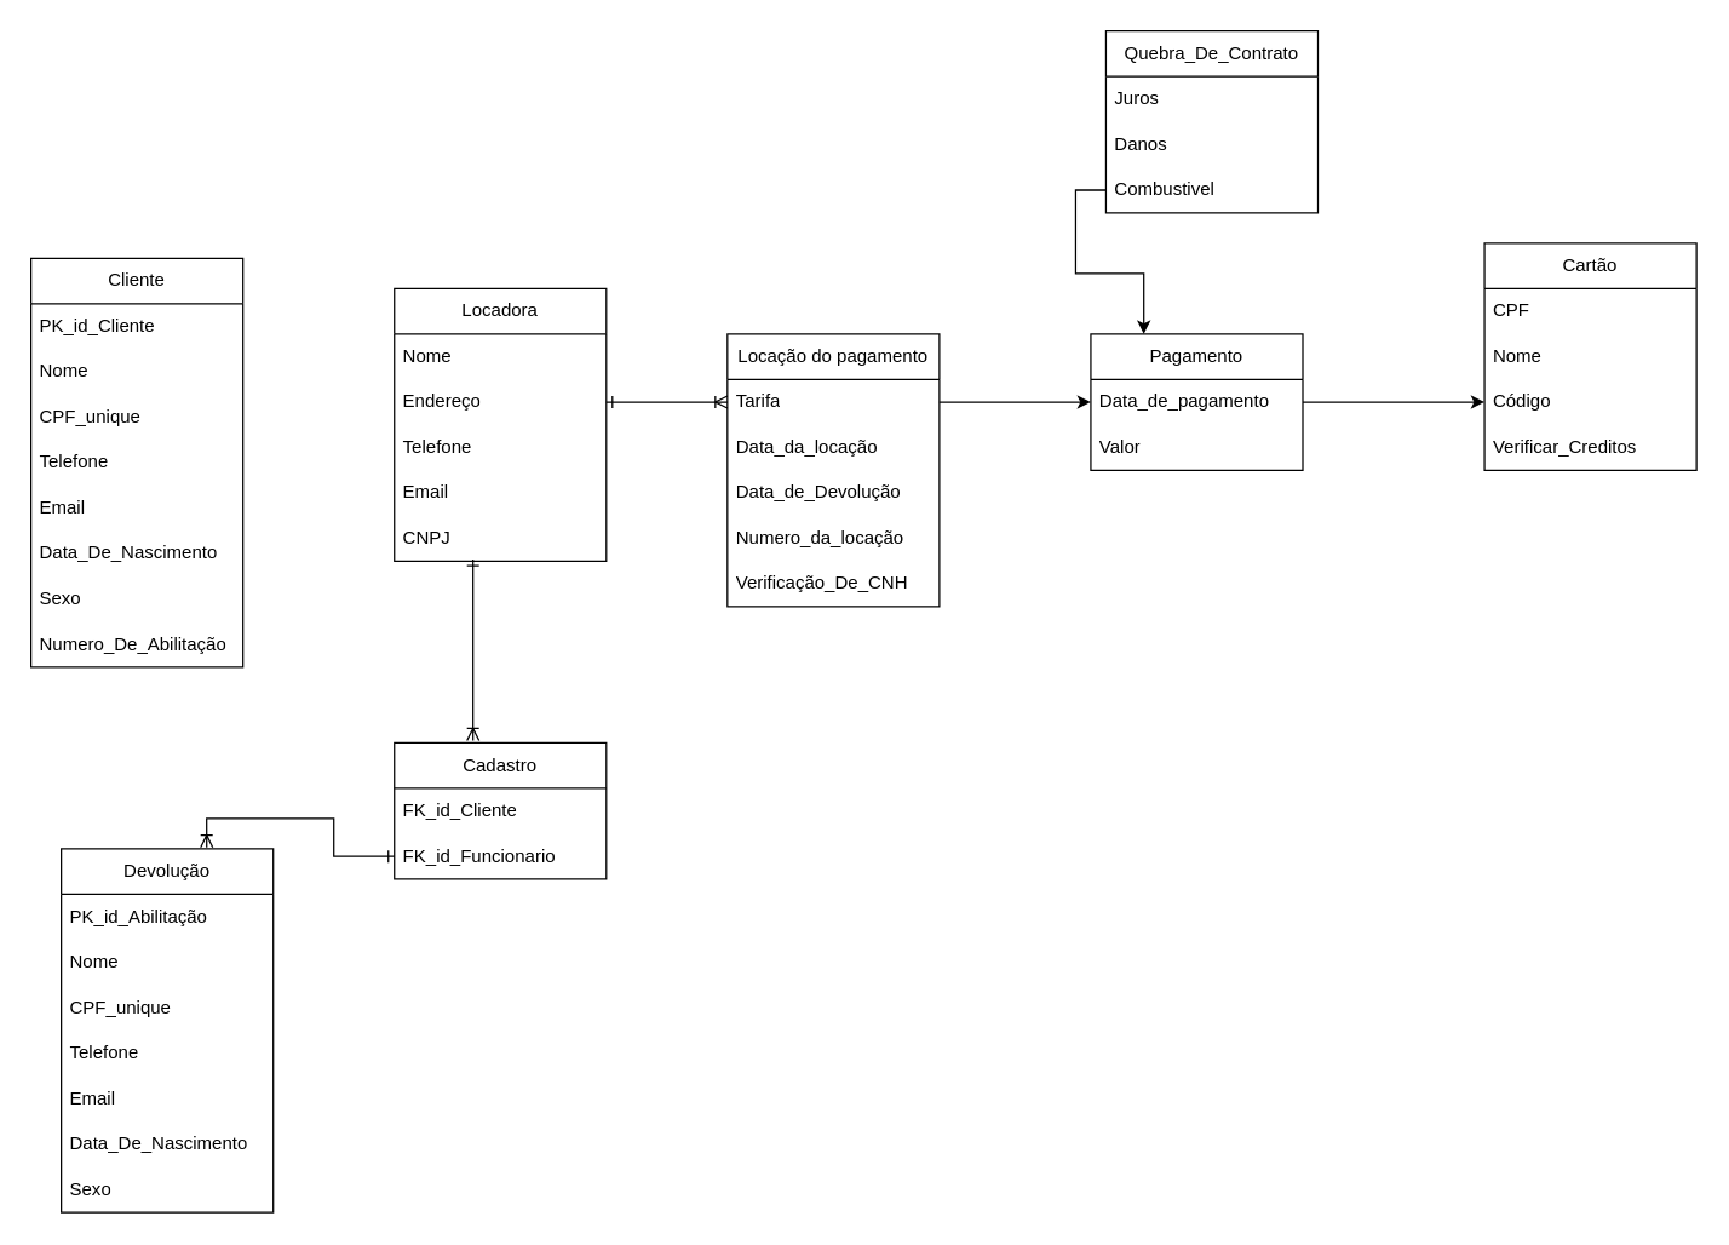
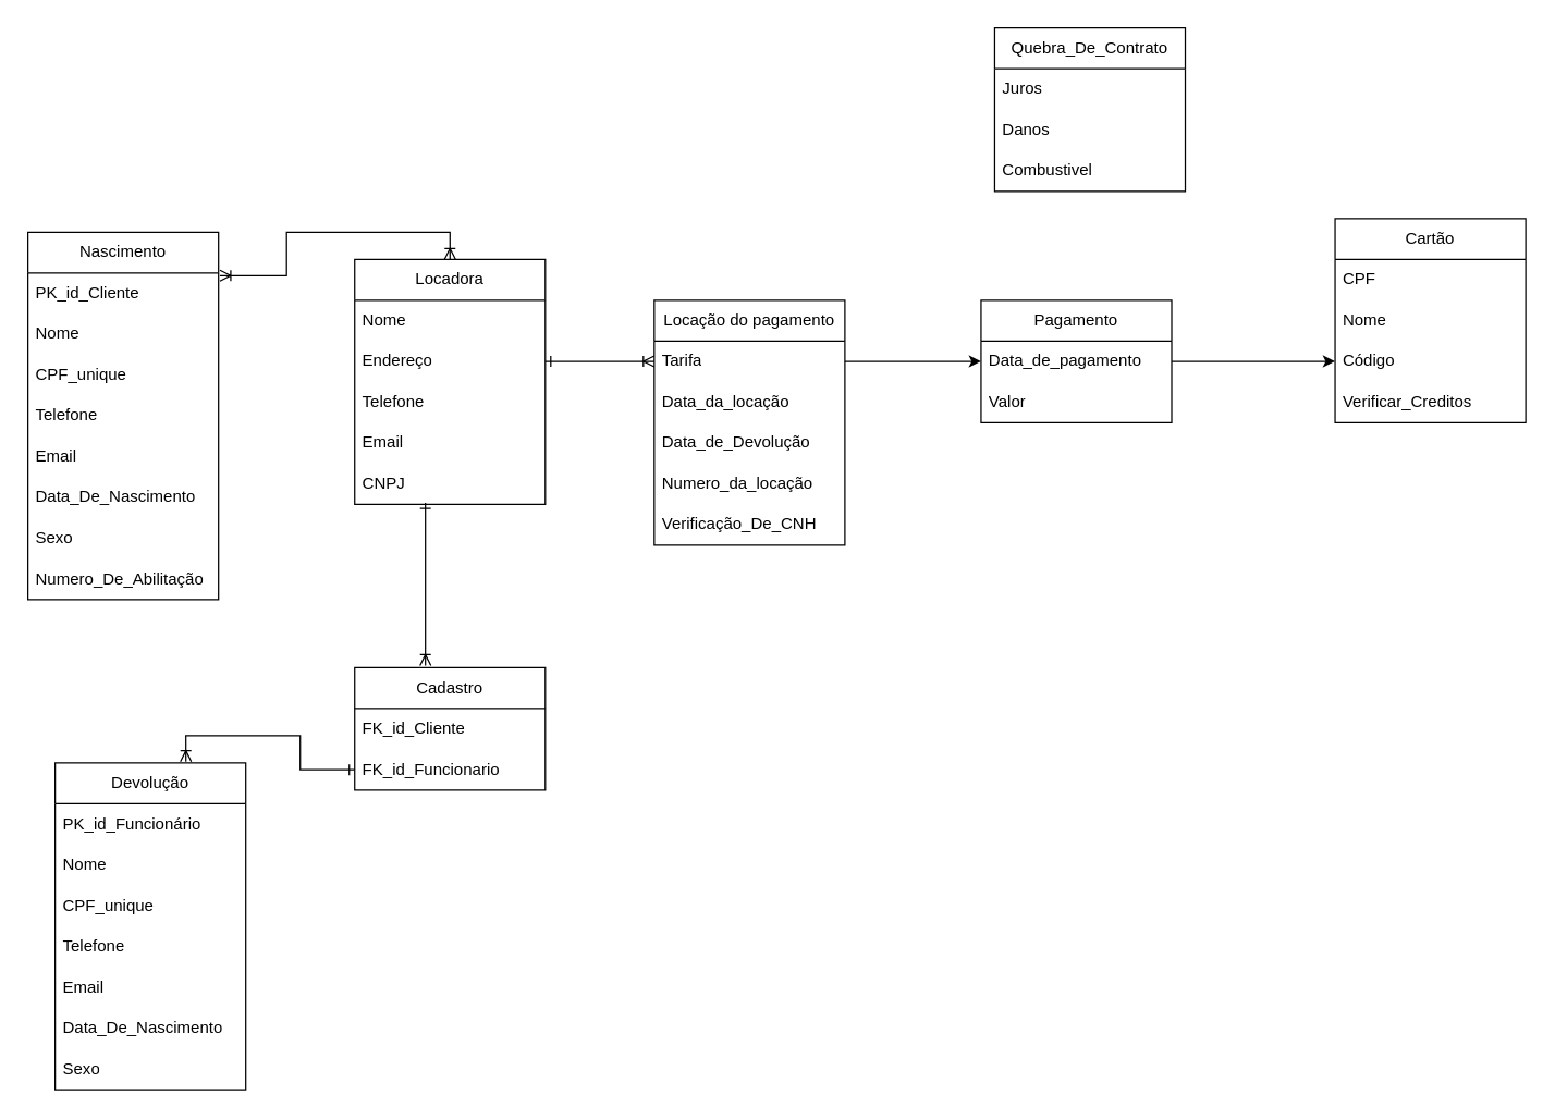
+ <mxCell id="32" style="edgeStyle=orthogonalEdgeStyle;rounded=0;orthogonalLoop=1;jettySize=auto;html=1;exitX=0.5;exitY=0;exitDx=0;exitDy=0;entryX=1.007;entryY=0.067;entryDx=0;entryDy=0;entryPerimeter=0;startArrow=ERoneToMany;startFill=0;endArrow=ERoneToMany;endFill=0;" edge="1" parent="1" source="26" target="3"><mxGeometry relative="1" as="geometry" /></mxCell>
- <mxCell id="52" style="edgeStyle=orthogonalEdgeStyle;rounded=0;orthogonalLoop=1;jettySize=auto;html=1;exitX=0;exitY=0.5;exitDx=0;exitDy=0;entryX=0.25;entryY=0;entryDx=0;entryDy=0;" edge="1" parent="1" source="51" target="33"><mxGeometry relative="1" as="geometry" /></mxCell>
- <mxCell id="2" value="Cliente" style="swimlane;fontStyle=0;childLayout=stackLayout;horizontal=1;startSize=30;horizontalStack=0;resizeParent=1;resizeParentMax=0;resizeLast=0;collapsible=1;marginBottom=0;whiteSpace=wrap;html=1;" parent="1" vertex="1"><mxGeometry x="20" y="170" width="140" height="270" as="geometry" /></mxCell>
+ <mxCell id="2" value="Nascimento" style="swimlane;fontStyle=0;childLayout=stackLayout;horizontal=1;startSize=30;horizontalStack=0;resizeParent=1;resizeParentMax=0;resizeLast=0;collapsible=1;marginBottom=0;whiteSpace=wrap;html=1;" parent="1" vertex="1"><mxGeometry x="20" y="170" width="140" height="270" as="geometry" /></mxCell>
- <mxCell id="13" value="PK_id_Abilitação" style="text;strokeColor=none;fillColor=none;align=left;verticalAlign=middle;spacingLeft=4;spacingRight=4;overflow=hidden;points=[[0,0.5],[1,0.5]];portConstraint=eastwest;rotatable=0;whiteSpace=wrap;html=1;" parent="12" vertex="1"><mxGeometry y="30" width="140" height="30" as="geometry" /></mxCell>
+ <mxCell id="13" value="PK_id_Funcionário" style="text;strokeColor=none;fillColor=none;align=left;verticalAlign=middle;spacingLeft=4;spacingRight=4;overflow=hidden;points=[[0,0.5],[1,0.5]];portConstraint=eastwest;rotatable=0;whiteSpace=wrap;html=1;" parent="12" vertex="1"><mxGeometry y="30" width="140" height="30" as="geometry" /></mxCell>
